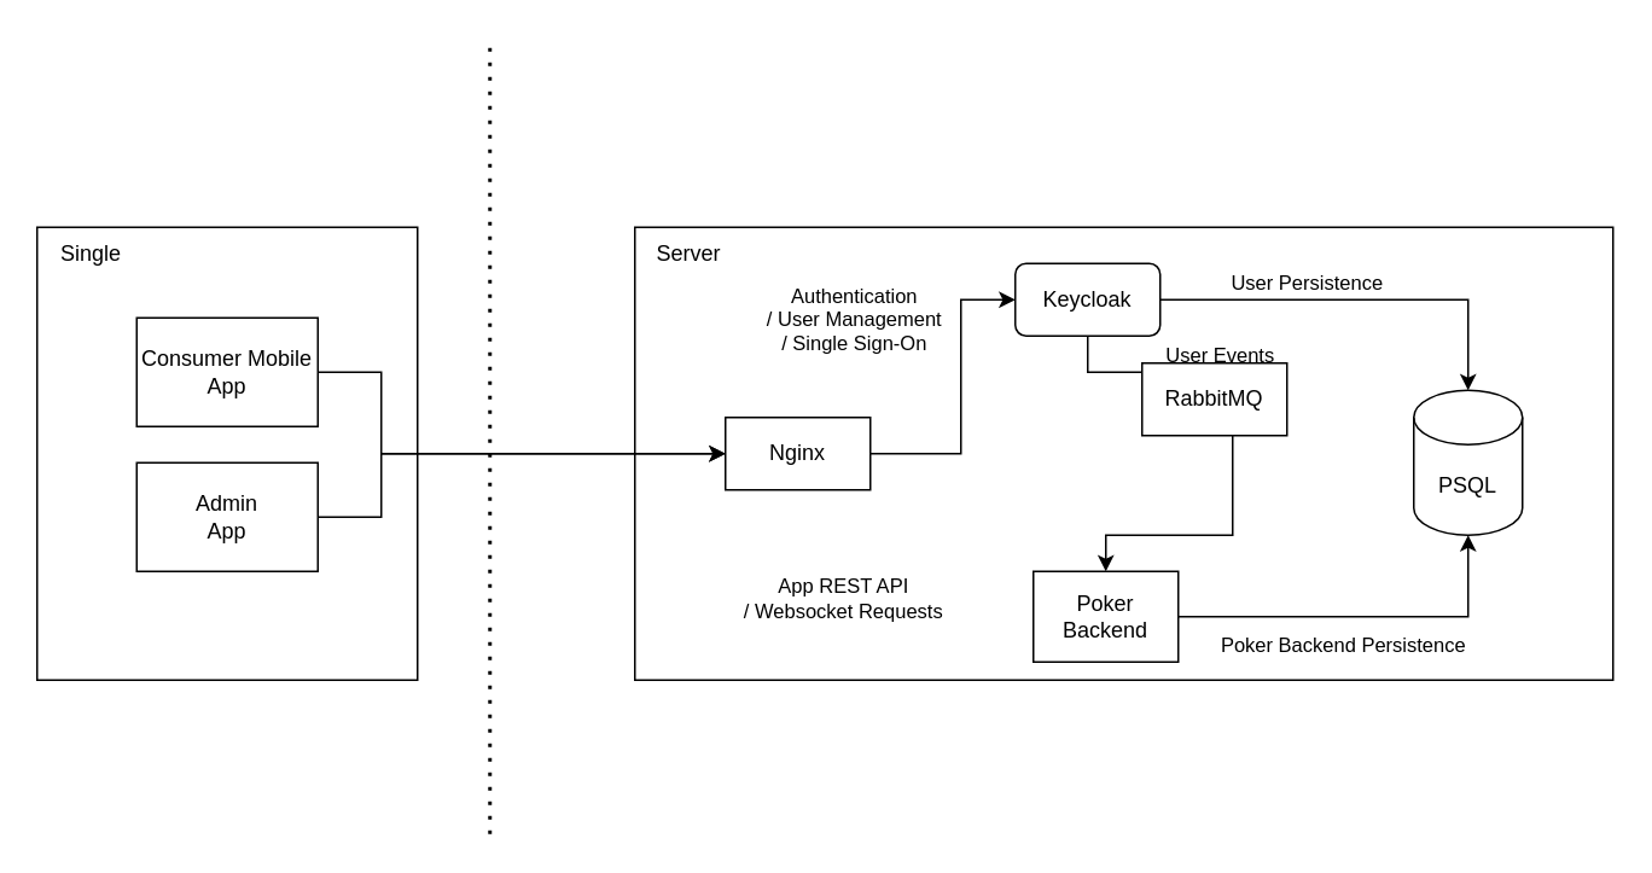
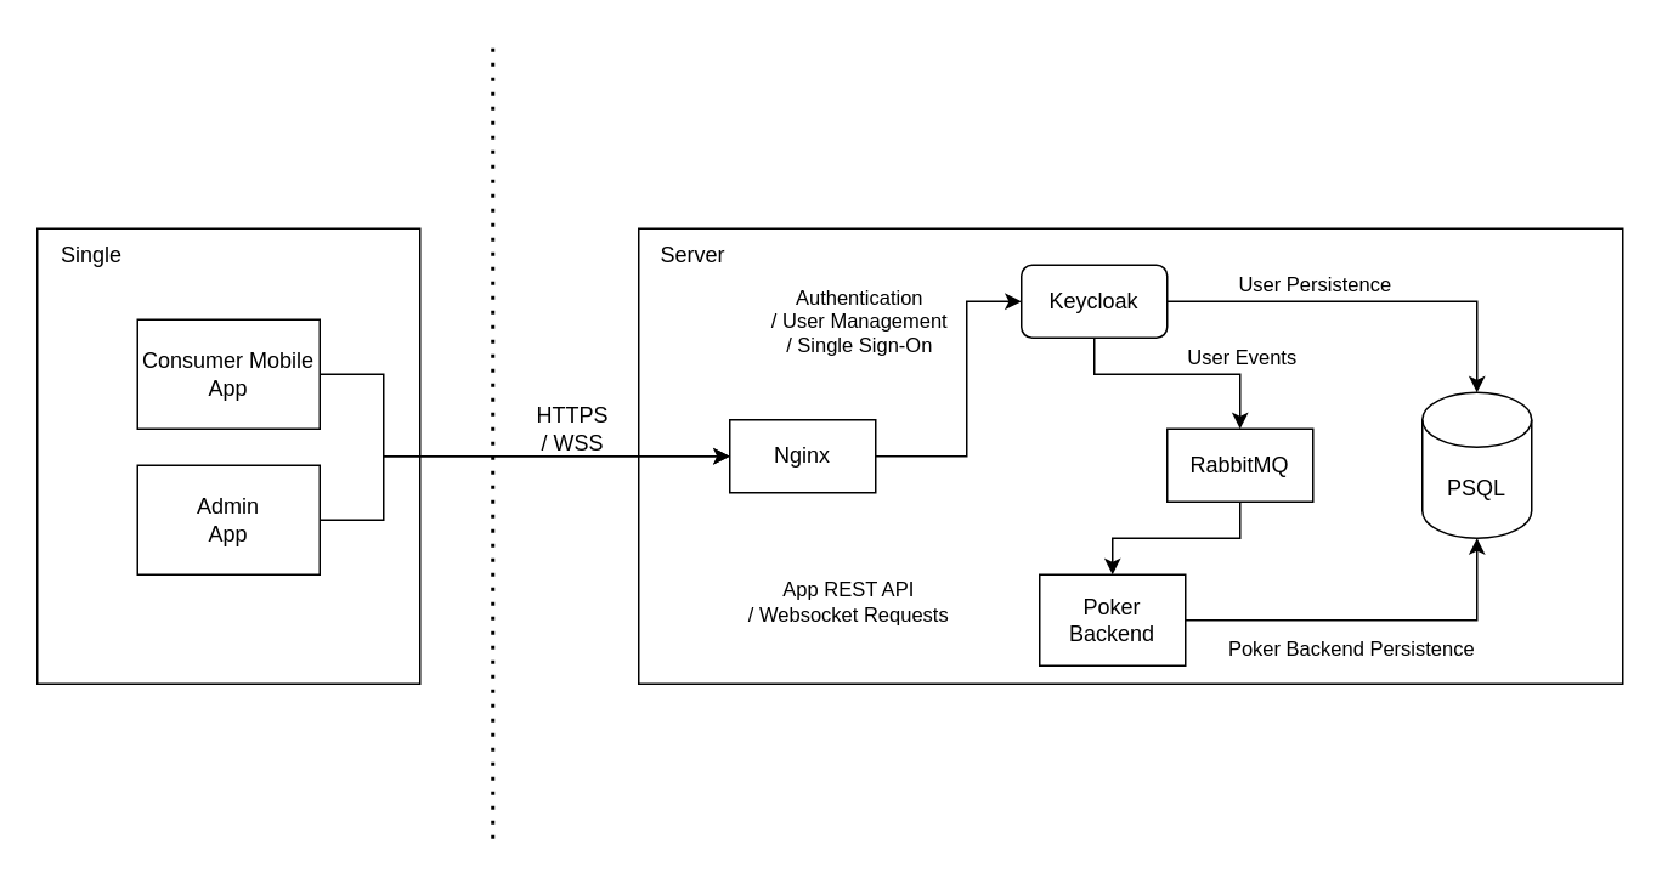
- <mxCell id="16" value="RabbitMQ" style="rounded=0;whiteSpace=wrap;html=1;" vertex="1" parent="1"><mxGeometry x="630" y="200" width="80" height="40" as="geometry" /></mxCell>
+ <mxCell id="16" value="RabbitMQ" style="rounded=0;whiteSpace=wrap;html=1;" vertex="1" parent="1"><mxGeometry x="640" y="235" width="80" height="40" as="geometry" /></mxCell>
+ <mxCell id="26" value="&lt;div&gt;HTTPS&lt;/div&gt;&lt;div&gt;/ WSS&lt;/div&gt;" style="text;html=1;strokeColor=none;fillColor=none;align=center;verticalAlign=middle;whiteSpace=wrap;rounded=0;" vertex="1" parent="1"><mxGeometry x="284" y="220" width="60" height="30" as="geometry" /></mxCell>
